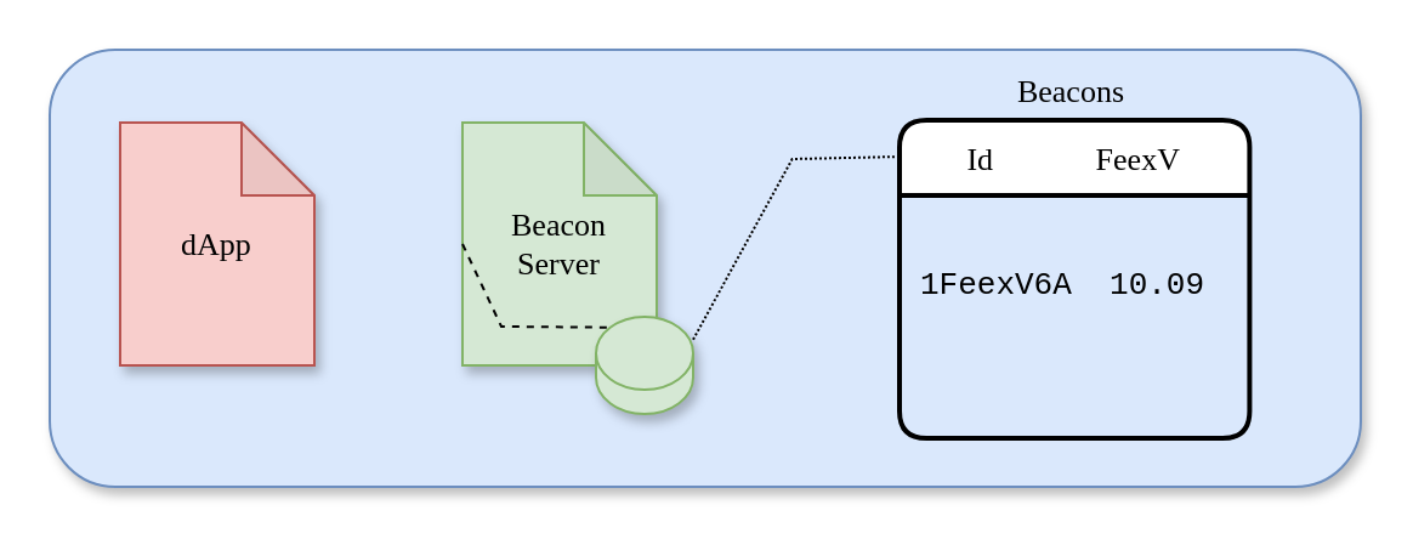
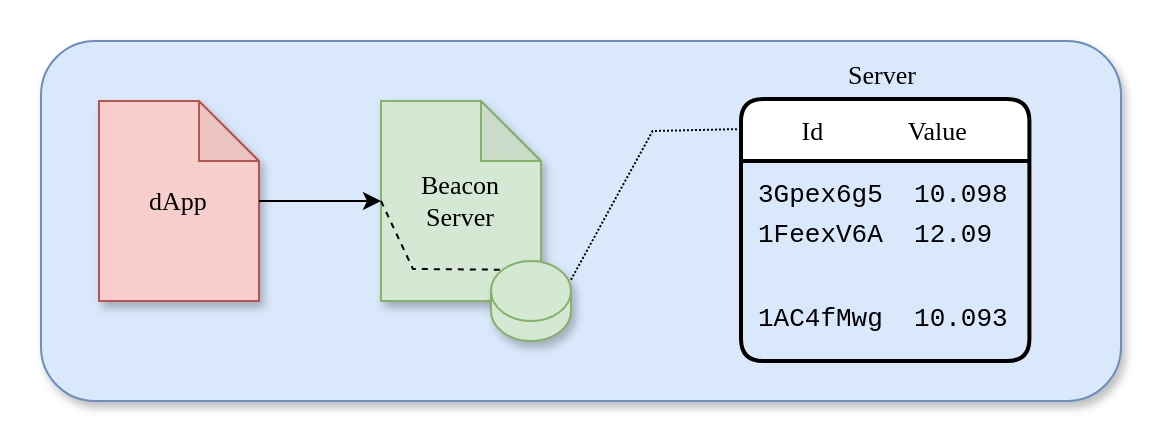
- <mxCell id="10" value="&lt;font style=&quot;font-size: 13px&quot; face=&quot;Verdana&quot;&gt;Beacons&lt;/font&gt;" style="text;html=1;strokeColor=none;fillColor=none;align=center;verticalAlign=middle;whiteSpace=wrap;rounded=0;fontFamily=Courier New;" parent="1" vertex="1"><mxGeometry x="411.1" y="23" width="60" height="30" as="geometry" /></mxCell>
+ <mxCell id="10" value="&lt;font style=&quot;font-size: 13px&quot; face=&quot;Verdana&quot;&gt;Server&lt;/font&gt;" style="text;html=1;strokeColor=none;fillColor=none;align=center;verticalAlign=middle;whiteSpace=wrap;rounded=0;fontFamily=Courier New;" parent="1" vertex="1"><mxGeometry x="411.1" y="23" width="60" height="30" as="geometry" /></mxCell>
- <mxCell id="8" value="Id             FeexV" style="swimlane;childLayout=stackLayout;horizontal=1;startSize=31;horizontalStack=0;rounded=1;fontSize=13;fontStyle=0;strokeWidth=2;resizeParent=0;resizeLast=1;shadow=0;dashed=0;align=center;arcSize=12;fontFamily=Verdana;" parent="1" vertex="1"><mxGeometry x="370" y="49" width="144.2" height="131" as="geometry"><mxRectangle x="385.8" y="100" width="90" height="30" as="alternateBounds" /></mxGeometry></mxCell>
+ <mxCell id="8" value="Id             Value" style="swimlane;childLayout=stackLayout;horizontal=1;startSize=31;horizontalStack=0;rounded=1;fontSize=13;fontStyle=0;strokeWidth=2;resizeParent=0;resizeLast=1;shadow=0;dashed=0;align=center;arcSize=12;fontFamily=Verdana;" parent="1" vertex="1"><mxGeometry x="370" y="49" width="144.2" height="131" as="geometry"><mxRectangle x="385.8" y="100" width="90" height="30" as="alternateBounds" /></mxGeometry></mxCell>
+ <mxCell id="11" value="&lt;span style=&quot;font-size: 13px&quot;&gt;3Gpex6g5&amp;nbsp; 10.098&lt;/span&gt;" style="text;html=1;strokeColor=none;fillColor=none;align=left;verticalAlign=middle;whiteSpace=wrap;rounded=0;fontFamily=Courier New;" parent="1" vertex="1"><mxGeometry x="376.6" y="87" width="129" height="20" as="geometry" /></mxCell>
+ <mxCell id="5" value="" style="endArrow=classic;html=1;rounded=0;fontSize=14;entryX=0;entryY=0.5;entryDx=0;entryDy=0;entryPerimeter=0;" parent="1" source="3" target="4" edge="1"><mxGeometry width="50" height="50" relative="1" as="geometry"><mxPoint x="219" y="290" as="sourcePoint" /><mxPoint x="269" y="240" as="targetPoint" /></mxGeometry></mxCell>
- <mxCell id="12" value="&lt;span style=&quot;font-size: 13px;&quot;&gt;1FeexV6A&amp;nbsp; 10.09&lt;/span&gt;" style="text;html=1;strokeColor=none;fillColor=none;align=left;verticalAlign=middle;whiteSpace=wrap;rounded=0;fontFamily=Courier New;" parent="1" vertex="1"><mxGeometry x="376.6" y="107" width="129" height="20" as="geometry" /></mxCell>
+ <mxCell id="12" value="&lt;span style=&quot;font-size: 13px;&quot;&gt;1FeexV6A&amp;nbsp; 12.09&lt;/span&gt;" style="text;html=1;strokeColor=none;fillColor=none;align=left;verticalAlign=middle;whiteSpace=wrap;rounded=0;fontFamily=Courier New;" parent="1" vertex="1"><mxGeometry x="376.6" y="107" width="129" height="20" as="geometry" /></mxCell>
+ <mxCell id="13" value="&lt;span style=&quot;font-size: 13px&quot;&gt;1AC4fMwg&amp;nbsp; 10.093&lt;/span&gt;" style="text;html=1;strokeColor=none;fillColor=none;align=left;verticalAlign=middle;whiteSpace=wrap;rounded=0;fontFamily=Courier New;" parent="1" vertex="1"><mxGeometry x="376.6" y="147" width="129" height="23" as="geometry" /></mxCell>
